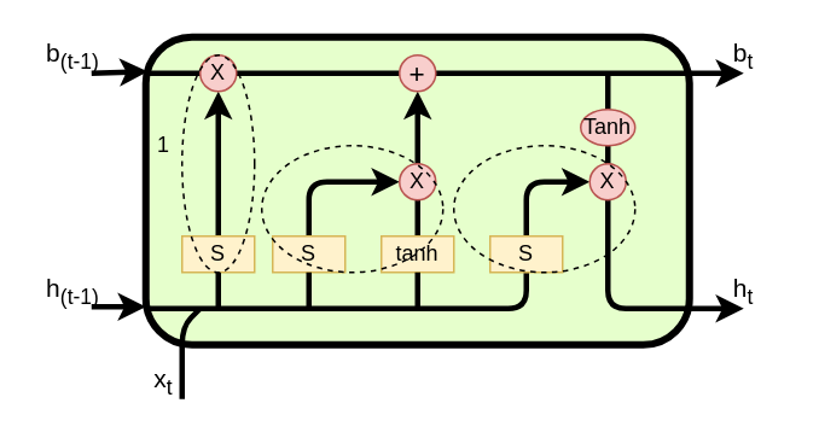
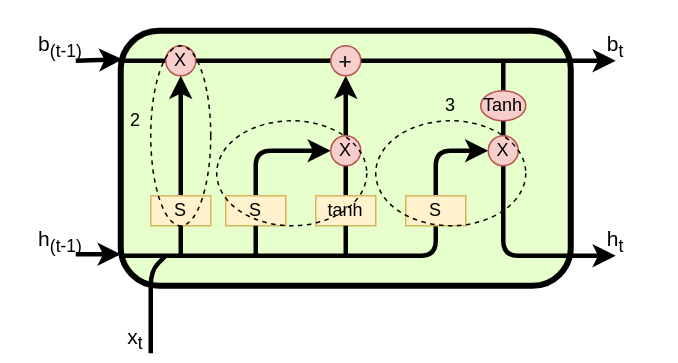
+ <mxCell id="34" value="3" style="text;html=1;strokeColor=none;fillColor=none;align=center;verticalAlign=middle;whiteSpace=wrap;rounded=0;shadow=0;dashed=1;" vertex="1" parent="1"><mxGeometry x="280" y="60" width="40" height="20" as="geometry" /></mxCell>
- <mxCell id="33" value="1" style="text;html=1;strokeColor=none;fillColor=none;align=center;verticalAlign=middle;whiteSpace=wrap;rounded=0;shadow=0;dashed=1;" vertex="1" parent="1"><mxGeometry x="70" y="70" width="40" height="20" as="geometry" /></mxCell>
+ <mxCell id="33" value="2" style="text;html=1;strokeColor=none;fillColor=none;align=center;verticalAlign=middle;whiteSpace=wrap;rounded=0;shadow=0;dashed=1;" vertex="1" parent="1"><mxGeometry x="70" y="70" width="40" height="20" as="geometry" /></mxCell>
- <mxCell id="28" value="&lt;font&gt;&lt;span style=&quot;font-size: 14px&quot;&gt;x&lt;sub&gt;t&lt;/sub&gt;&lt;/span&gt;&lt;/font&gt;" style="text;html=1;strokeColor=none;align=center;verticalAlign=middle;whiteSpace=wrap;rounded=0;shadow=0;" vertex="1" parent="1"><mxGeometry x="70" y="200" width="40" height="20" as="geometry" /></mxCell>
+ <mxCell id="28" value="&lt;font&gt;&lt;span style=&quot;font-size: 14px&quot;&gt;x&lt;sub&gt;t&lt;/sub&gt;&lt;/span&gt;&lt;/font&gt;" style="text;html=1;strokeColor=none;align=center;verticalAlign=middle;whiteSpace=wrap;rounded=0;shadow=0;" vertex="1" parent="1"><mxGeometry x="70" y="215" width="40" height="20" as="geometry" /></mxCell>
